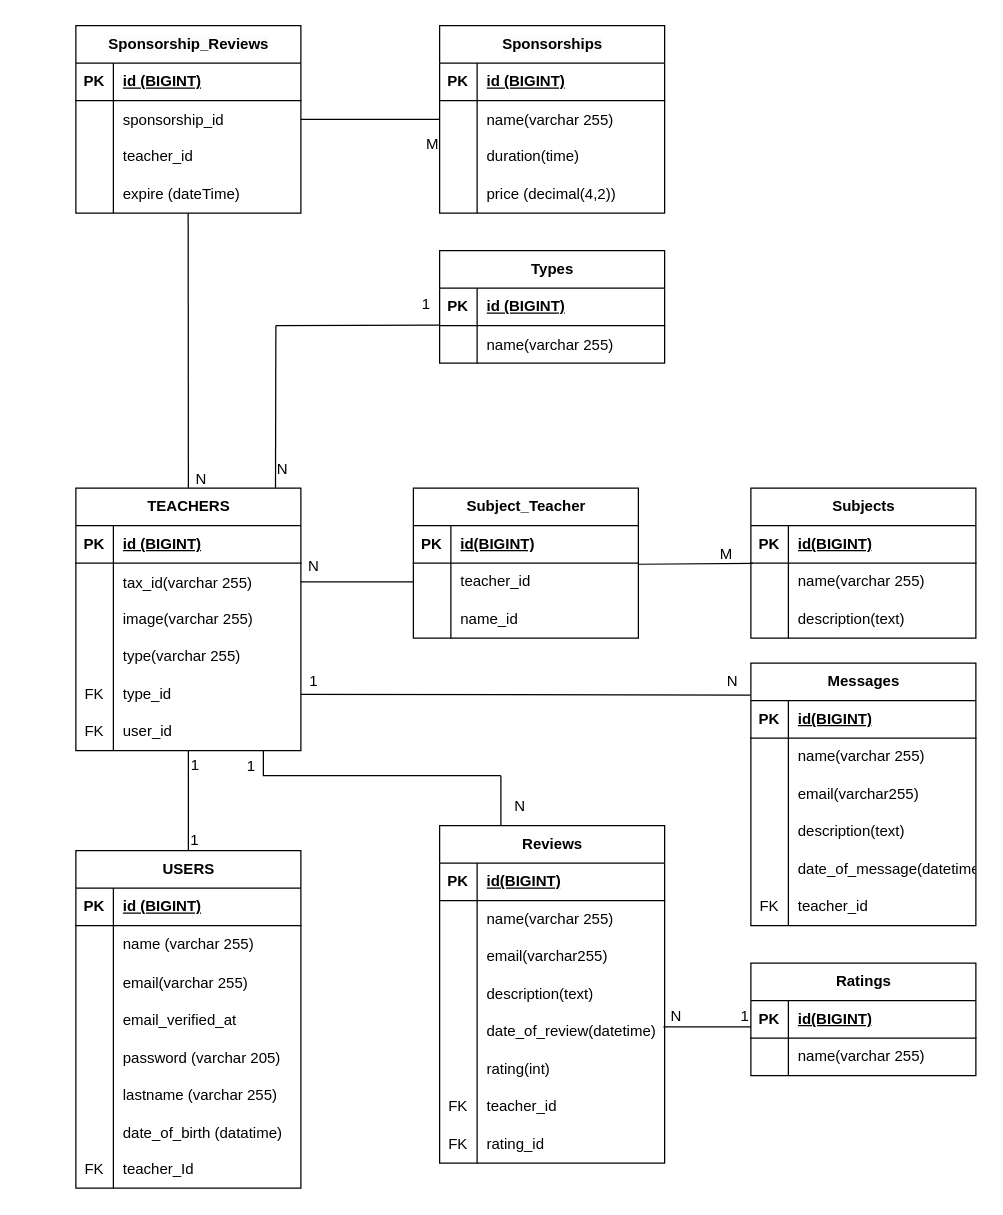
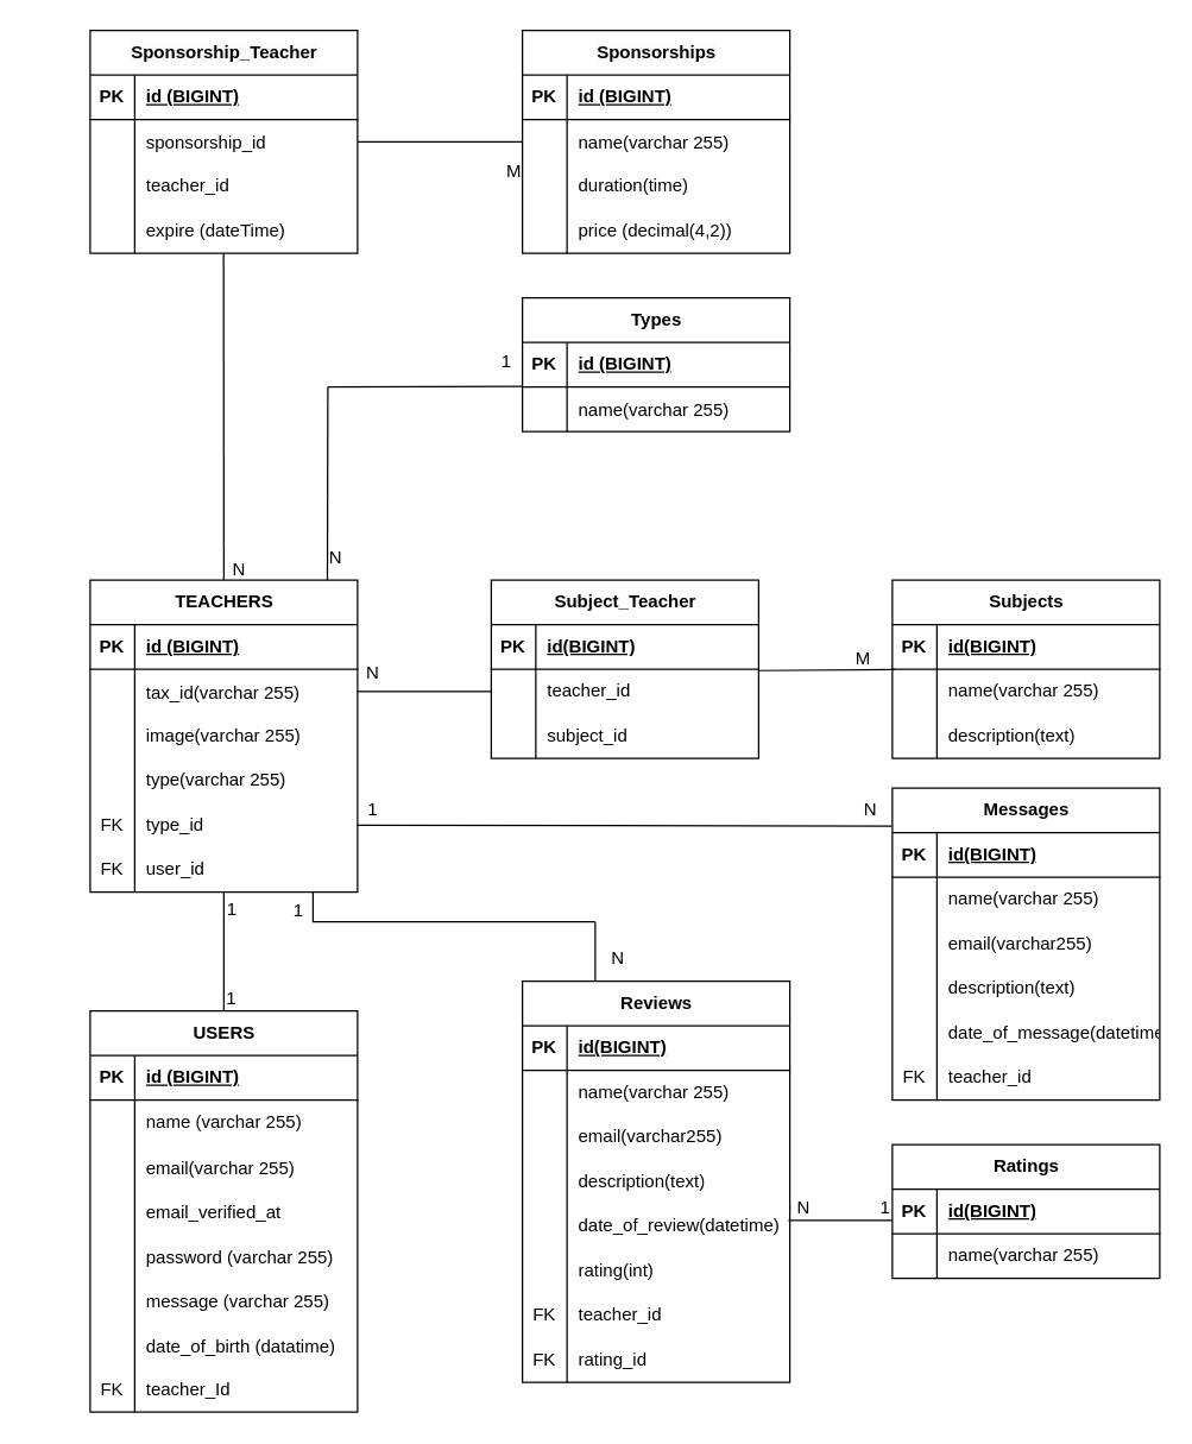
- <mxCell id="50" value="&lt;div style=&quot;text-align: center;&quot;&gt;&lt;span style=&quot;text-align: left; background-color: rgb(251, 251, 251);&quot;&gt;Sponsorship_Reviews&lt;/span&gt;&lt;/div&gt;" style="shape=table;startSize=30;container=1;collapsible=1;childLayout=tableLayout;fixedRows=1;rowLines=0;fontStyle=1;align=center;resizeLast=1;html=1;" vertex="1" parent="1"><mxGeometry x="60" y="20" width="180" height="150" as="geometry" /></mxCell>
+ <mxCell id="50" value="&lt;div style=&quot;text-align: center;&quot;&gt;&lt;span style=&quot;text-align: left; background-color: rgb(251, 251, 251);&quot;&gt;Sponsorship_Teacher&lt;/span&gt;&lt;/div&gt;" style="shape=table;startSize=30;container=1;collapsible=1;childLayout=tableLayout;fixedRows=1;rowLines=0;fontStyle=1;align=center;resizeLast=1;html=1;" vertex="1" parent="1"><mxGeometry x="60" y="20" width="180" height="150" as="geometry" /></mxCell>
- <mxCell id="87" value="name_id" style="shape=partialRectangle;connectable=0;fillColor=none;top=0;left=0;bottom=0;right=0;align=left;spacingLeft=6;overflow=hidden;whiteSpace=wrap;html=1;" vertex="1" parent="85"><mxGeometry x="30" width="150" height="30" as="geometry"><mxRectangle width="150" height="30" as="alternateBounds" /></mxGeometry></mxCell>
+ <mxCell id="87" value="subject_id" style="shape=partialRectangle;connectable=0;fillColor=none;top=0;left=0;bottom=0;right=0;align=left;spacingLeft=6;overflow=hidden;whiteSpace=wrap;html=1;" vertex="1" parent="85"><mxGeometry x="30" width="150" height="30" as="geometry"><mxRectangle width="150" height="30" as="alternateBounds" /></mxGeometry></mxCell>
- <mxCell id="17" value="password (varchar 205)" style="shape=partialRectangle;connectable=0;fillColor=none;top=0;left=0;bottom=0;right=0;align=left;spacingLeft=6;overflow=hidden;" parent="15" vertex="1"><mxGeometry x="30" width="150" height="30" as="geometry"><mxRectangle width="150" height="30" as="alternateBounds" /></mxGeometry></mxCell>
+ <mxCell id="17" value="password (varchar 255)" style="shape=partialRectangle;connectable=0;fillColor=none;top=0;left=0;bottom=0;right=0;align=left;spacingLeft=6;overflow=hidden;" parent="15" vertex="1"><mxGeometry x="30" width="150" height="30" as="geometry"><mxRectangle width="150" height="30" as="alternateBounds" /></mxGeometry></mxCell>
- <mxCell id="20" value="lastname (varchar 255)" style="shape=partialRectangle;connectable=0;fillColor=none;top=0;left=0;bottom=0;right=0;align=left;spacingLeft=6;overflow=hidden;" parent="18" vertex="1"><mxGeometry x="30" width="150" height="30" as="geometry"><mxRectangle width="150" height="30" as="alternateBounds" /></mxGeometry></mxCell>
+ <mxCell id="20" value="message (varchar 255)" style="shape=partialRectangle;connectable=0;fillColor=none;top=0;left=0;bottom=0;right=0;align=left;spacingLeft=6;overflow=hidden;" parent="18" vertex="1"><mxGeometry x="30" width="150" height="30" as="geometry"><mxRectangle width="150" height="30" as="alternateBounds" /></mxGeometry></mxCell>
